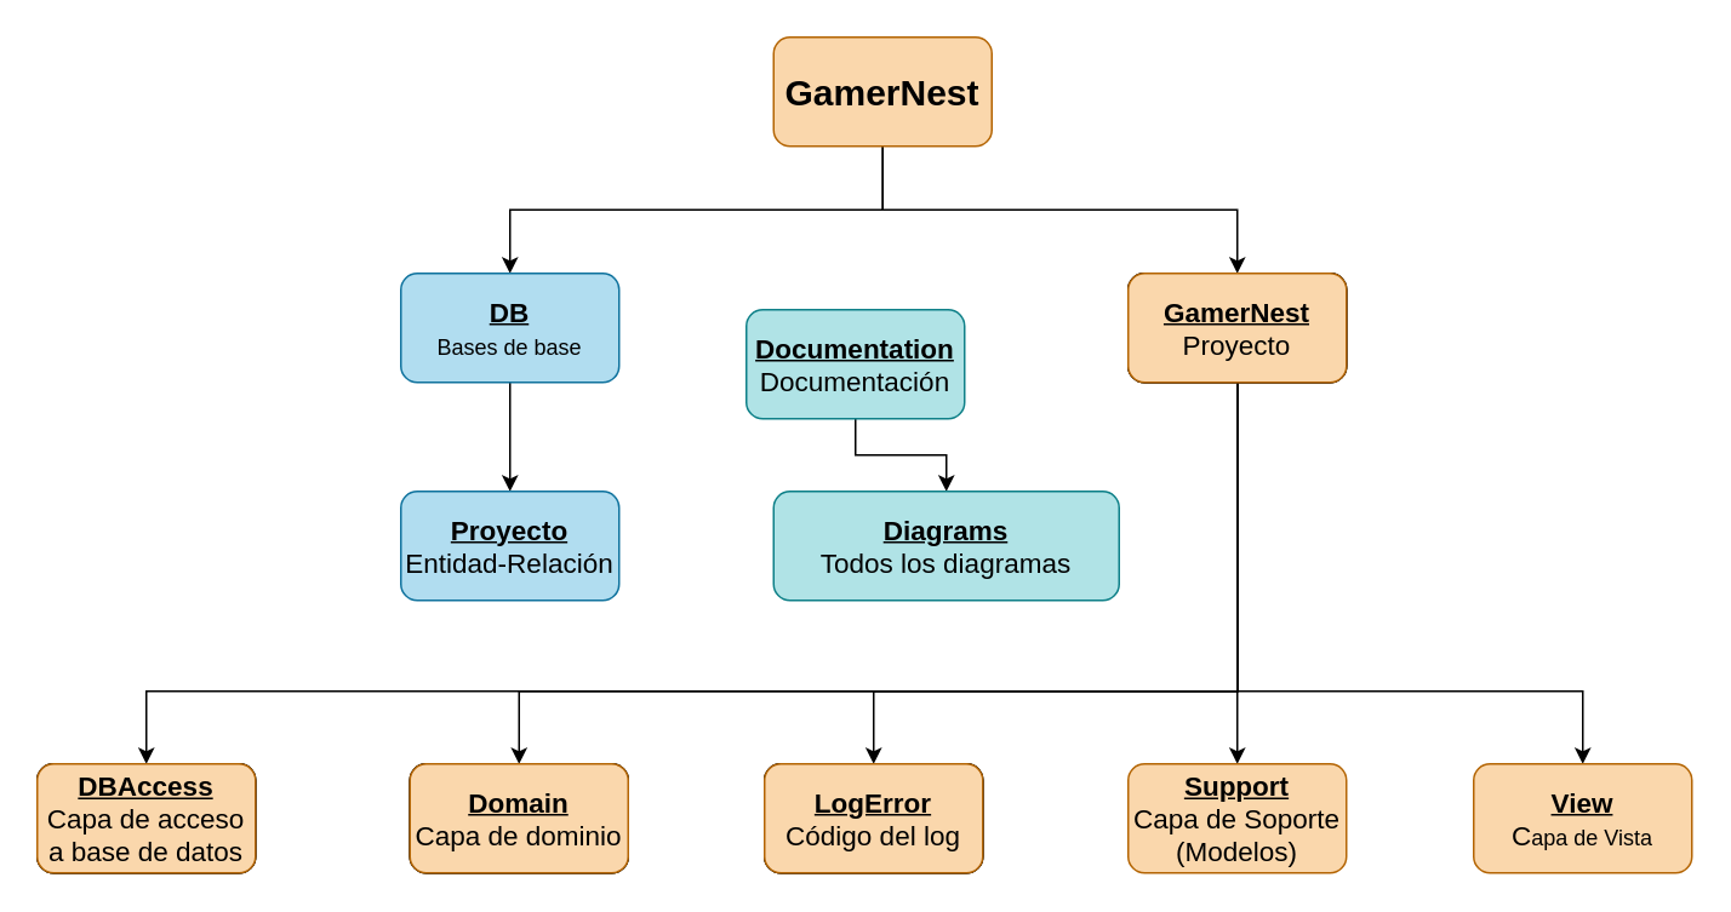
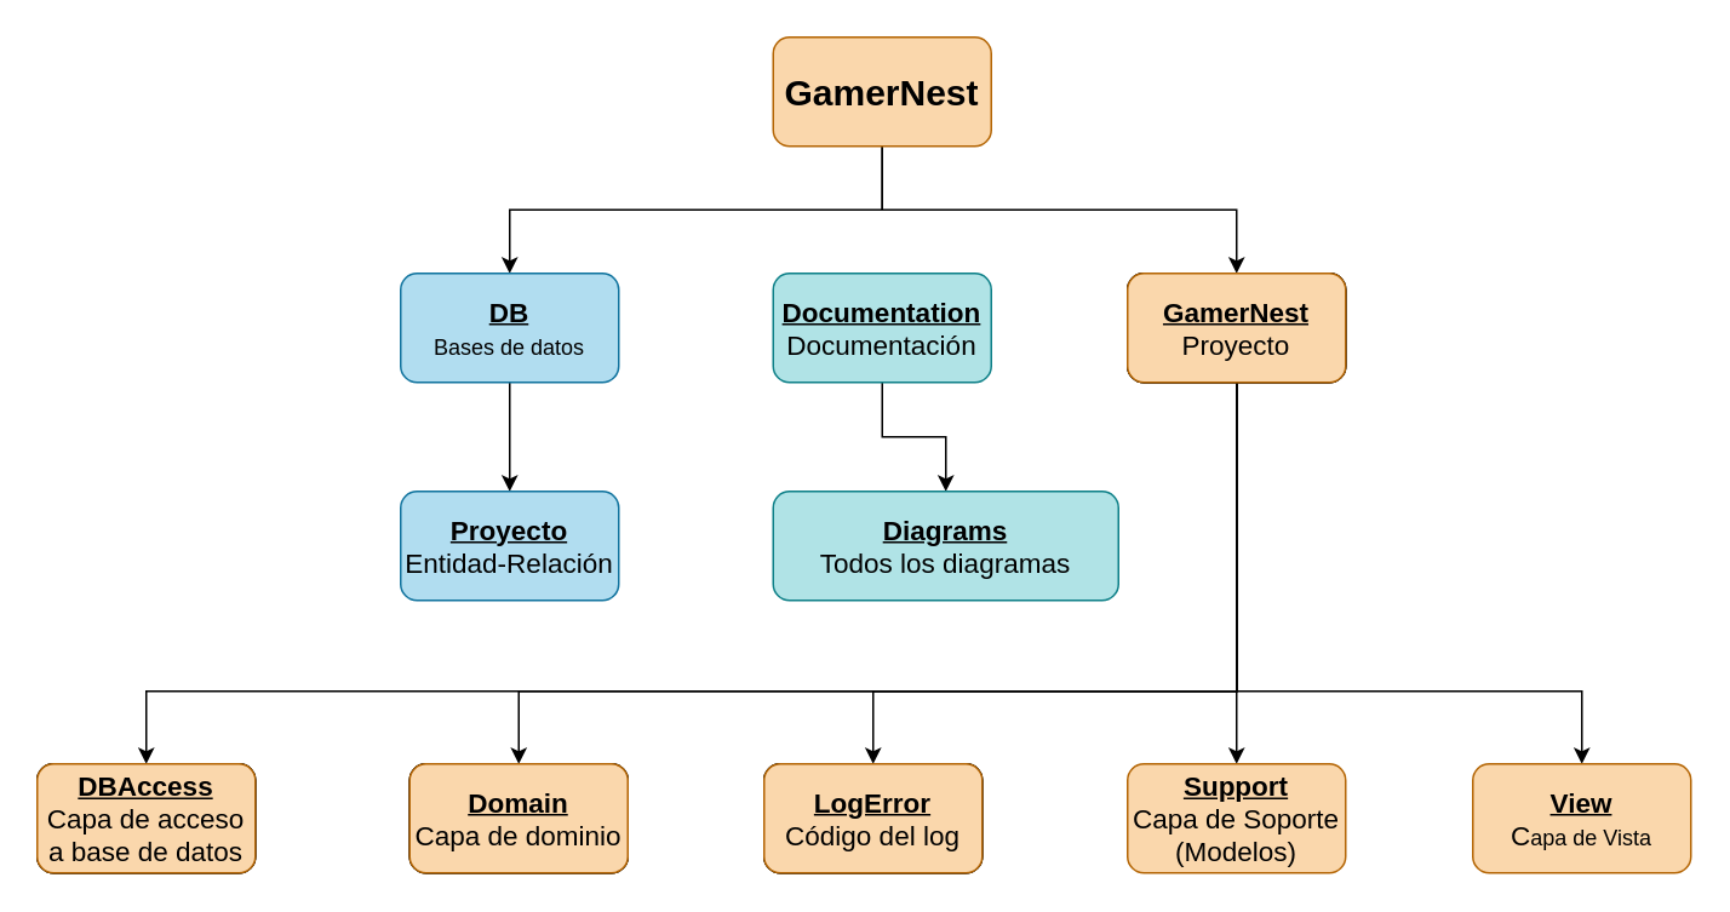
- <mxCell id="6" value="&lt;div style=&quot;font-size: 15px;&quot;&gt;&lt;font style=&quot;font-size: 15px;&quot;&gt;&lt;u&gt;&lt;b&gt;DB&lt;/b&gt;&lt;/u&gt;&lt;/font&gt;&lt;/div&gt;&lt;div style=&quot;font-size: 15px;&quot;&gt;&lt;font style=&quot;font-size: 15px;&quot;&gt;&lt;span style=&quot;font-size: 12px;&quot;&gt;Bases de base&lt;/span&gt;&lt;u&gt;&lt;span style=&quot;font-size: 12px;&quot;&gt;&lt;b&gt;&lt;br&gt;&lt;/b&gt;&lt;/span&gt;&lt;/u&gt;&lt;/font&gt;&lt;/div&gt;" style="rounded=1;whiteSpace=wrap;html=1;fillColor=#b1ddf0;strokeColor=#10739e;" parent="1" vertex="1"><mxGeometry x="220" y="150" width="120" height="60" as="geometry" /></mxCell>
+ <mxCell id="6" value="&lt;div style=&quot;font-size: 15px;&quot;&gt;&lt;font style=&quot;font-size: 15px;&quot;&gt;&lt;u&gt;&lt;b&gt;DB&lt;/b&gt;&lt;/u&gt;&lt;/font&gt;&lt;/div&gt;&lt;div style=&quot;font-size: 15px;&quot;&gt;&lt;font style=&quot;font-size: 15px;&quot;&gt;&lt;span style=&quot;font-size: 12px;&quot;&gt;Bases de datos&lt;/span&gt;&lt;u&gt;&lt;span style=&quot;font-size: 12px;&quot;&gt;&lt;b&gt;&lt;br&gt;&lt;/b&gt;&lt;/span&gt;&lt;/u&gt;&lt;/font&gt;&lt;/div&gt;" style="rounded=1;whiteSpace=wrap;html=1;fillColor=#b1ddf0;strokeColor=#10739e;" parent="1" vertex="1"><mxGeometry x="220" y="150" width="120" height="60" as="geometry" /></mxCell>
- <mxCell id="8" value="&lt;div style=&quot;font-size: 15px;&quot;&gt;&lt;font style=&quot;font-size: 15px;&quot;&gt;&lt;u&gt;&lt;b&gt;Documentation&lt;/b&gt;&lt;/u&gt;&lt;/font&gt;&lt;/div&gt;&lt;div style=&quot;font-size: 15px;&quot;&gt;&lt;font style=&quot;font-size: 15px;&quot;&gt;Documentación&lt;u&gt;&lt;span style=&quot;font-size: 12px;&quot;&gt;&lt;b&gt;&lt;br&gt;&lt;/b&gt;&lt;/span&gt;&lt;/u&gt;&lt;/font&gt;&lt;/div&gt;" style="rounded=1;whiteSpace=wrap;html=1;fillColor=#b0e3e6;strokeColor=#0e8088;" parent="1" vertex="1"><mxGeometry x="410" y="170" width="120" height="60" as="geometry" /></mxCell>
+ <mxCell id="8" value="&lt;div style=&quot;font-size: 15px;&quot;&gt;&lt;font style=&quot;font-size: 15px;&quot;&gt;&lt;u&gt;&lt;b&gt;Documentation&lt;/b&gt;&lt;/u&gt;&lt;/font&gt;&lt;/div&gt;&lt;div style=&quot;font-size: 15px;&quot;&gt;&lt;font style=&quot;font-size: 15px;&quot;&gt;Documentación&lt;u&gt;&lt;span style=&quot;font-size: 12px;&quot;&gt;&lt;b&gt;&lt;br&gt;&lt;/b&gt;&lt;/span&gt;&lt;/u&gt;&lt;/font&gt;&lt;/div&gt;" style="rounded=1;whiteSpace=wrap;html=1;fillColor=#b0e3e6;strokeColor=#0e8088;" parent="1" vertex="1"><mxGeometry x="425" y="150" width="120" height="60" as="geometry" /></mxCell>
